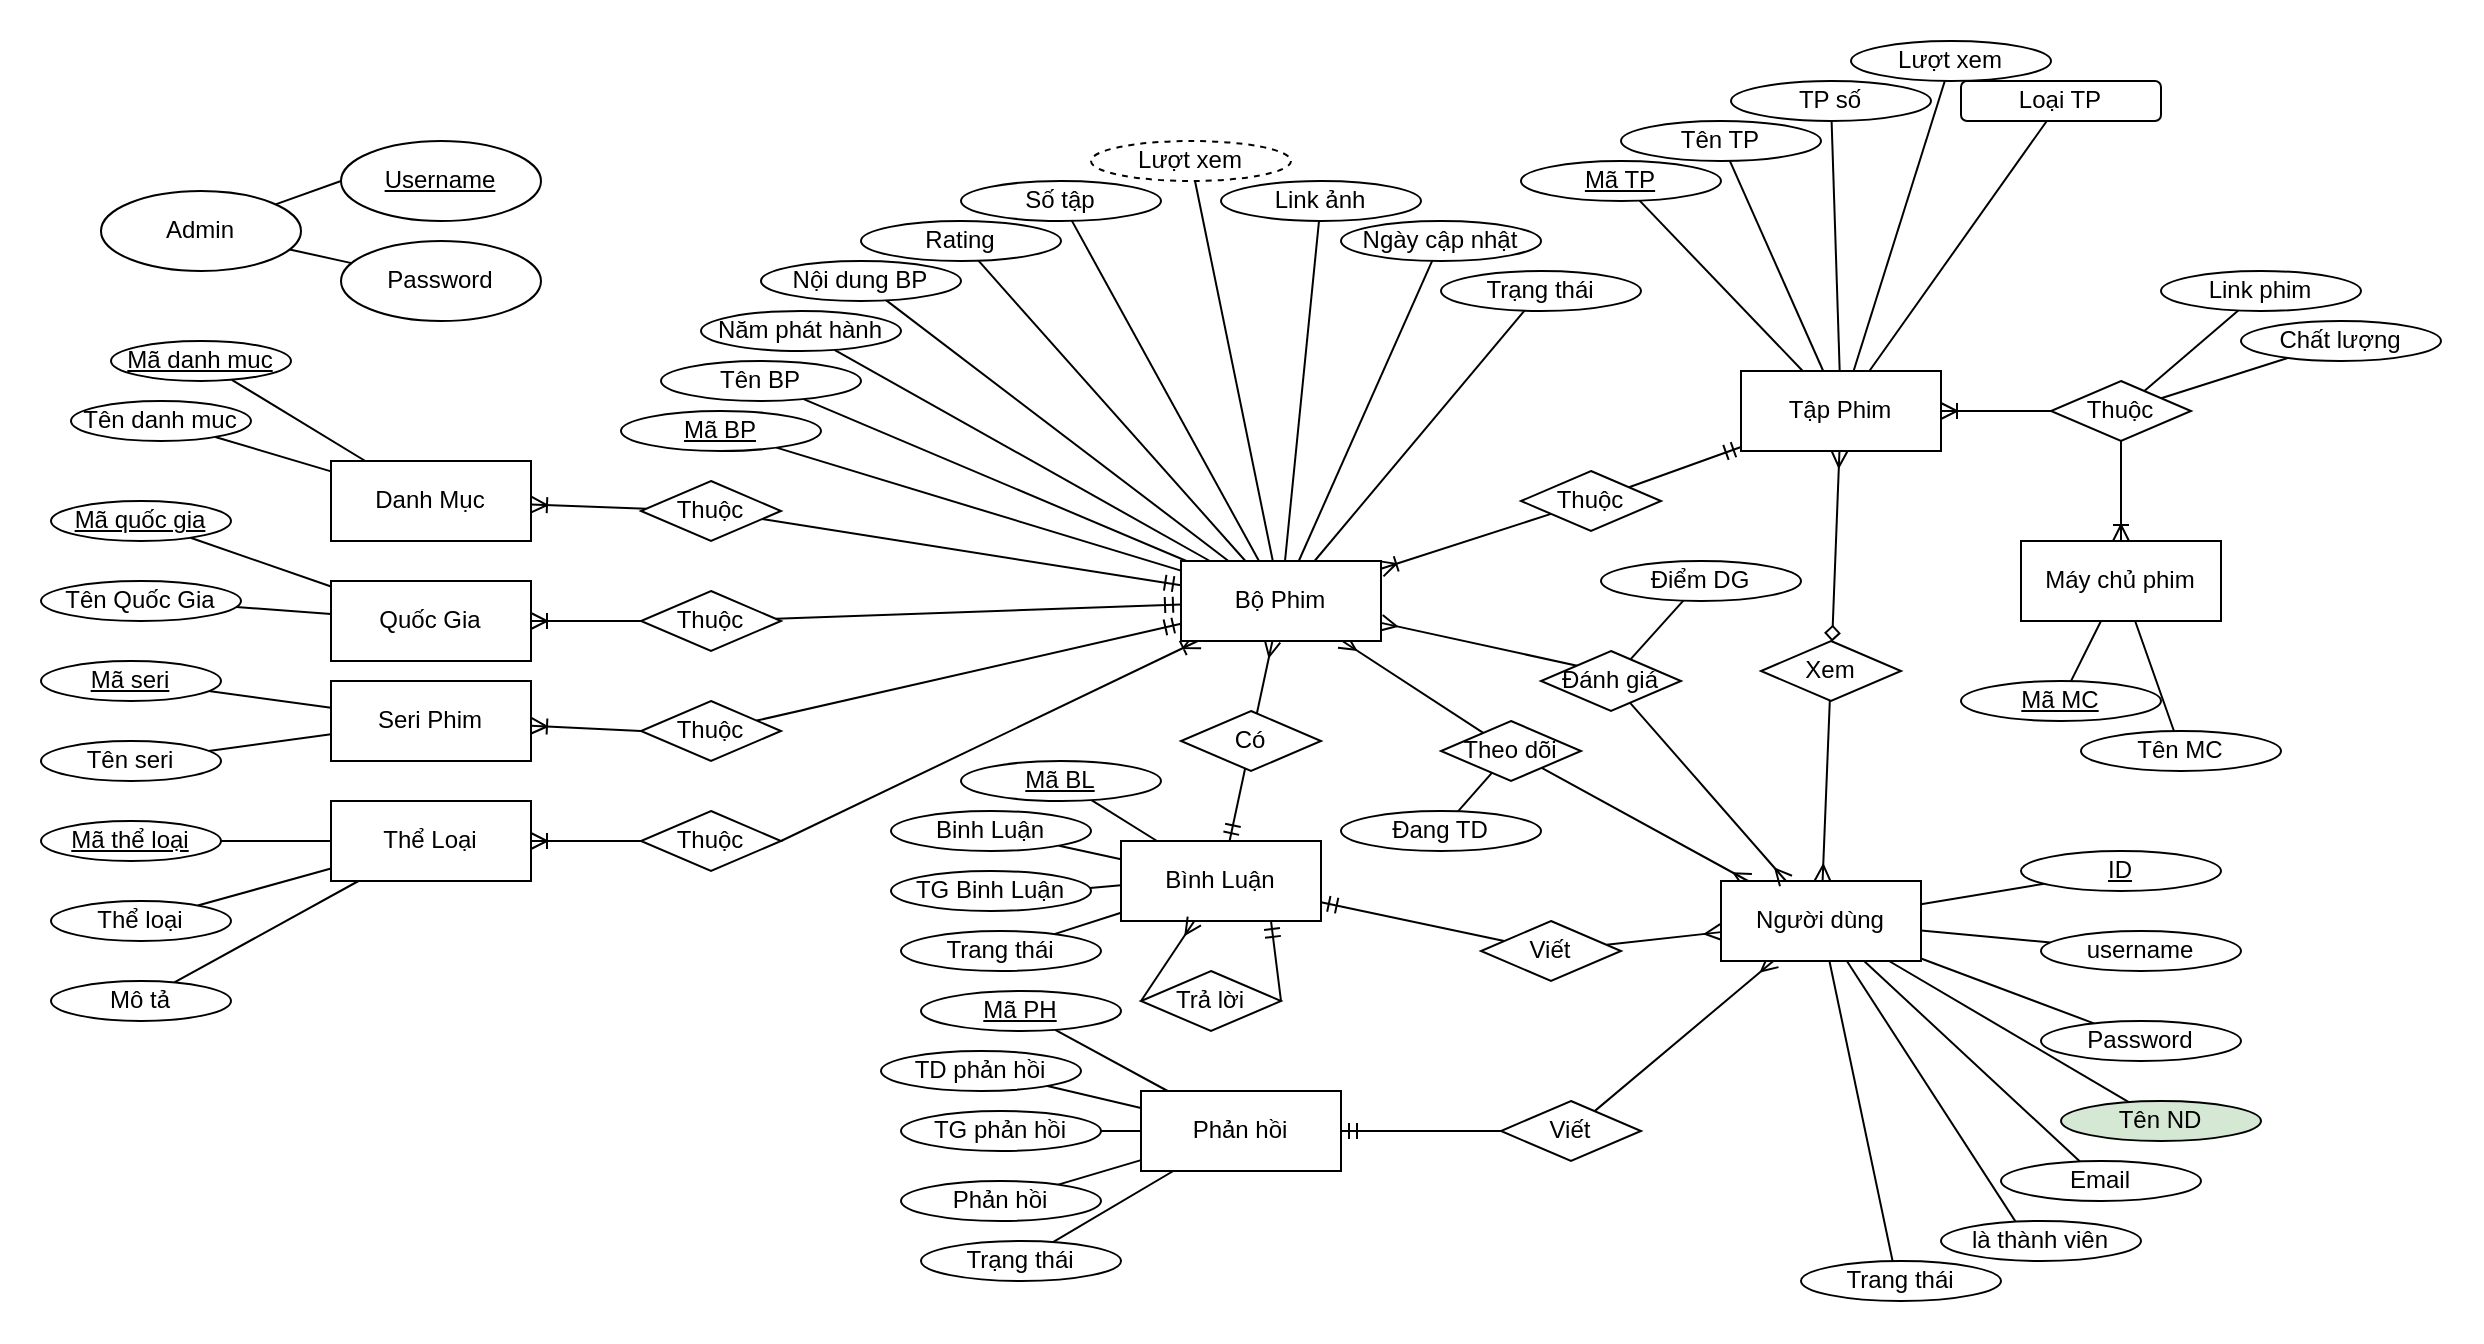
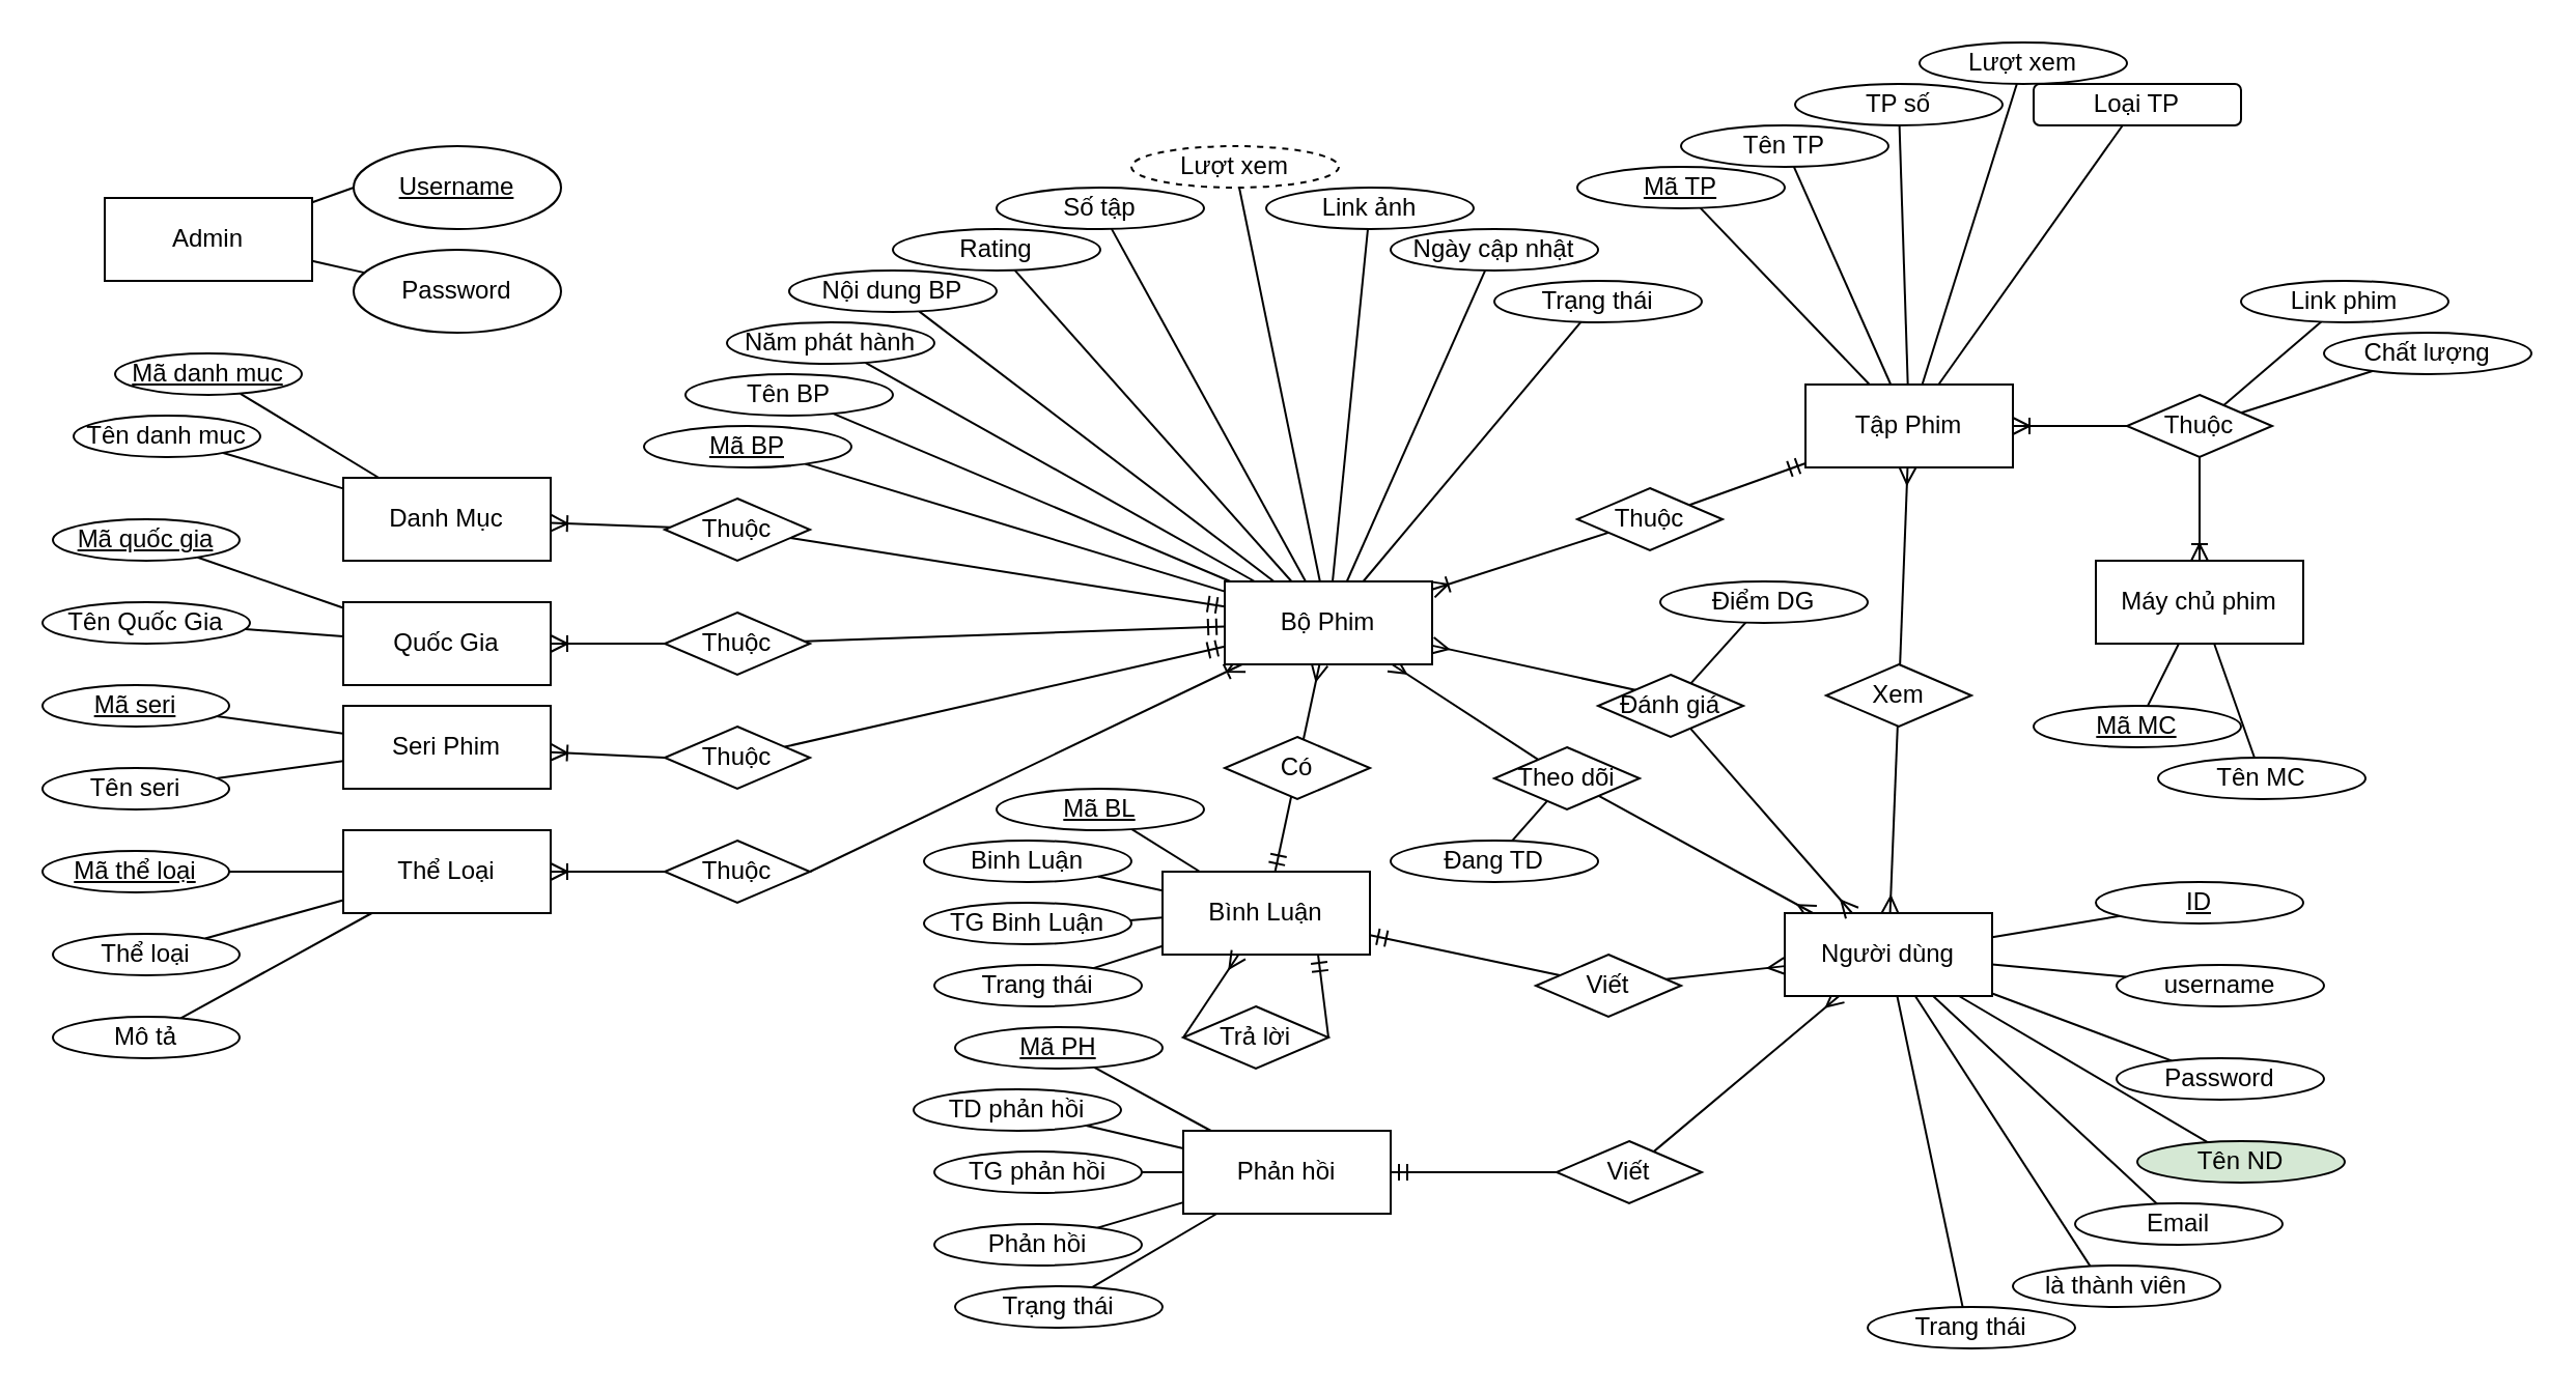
- <mxCell id="132" value="Admin" style="ellipse;whiteSpace=wrap;html=1;align=center;" parent="1" vertex="1"><mxGeometry x="50" y="95" width="100" height="40" as="geometry" /></mxCell>
+ <mxCell id="132" value="Admin" style="whiteSpace=wrap;html=1;align=center;" parent="1" vertex="1"><mxGeometry x="50" y="95" width="100" height="40" as="geometry" /></mxCell>
- <mxCell id="17" style="edgeStyle=none;rounded=0;orthogonalLoop=1;jettySize=auto;html=1;startArrow=ERmany;startFill=0;endArrow=diamond;endFill=0;" parent="1" source="19" target="48" edge="1"><mxGeometry relative="1" as="geometry" /></mxCell>
+ <mxCell id="17" style="edgeStyle=none;rounded=0;orthogonalLoop=1;jettySize=auto;html=1;startArrow=ERmany;startFill=0;endArrow=none;endFill=0;" parent="1" source="19" target="48" edge="1"><mxGeometry relative="1" as="geometry" /></mxCell>
